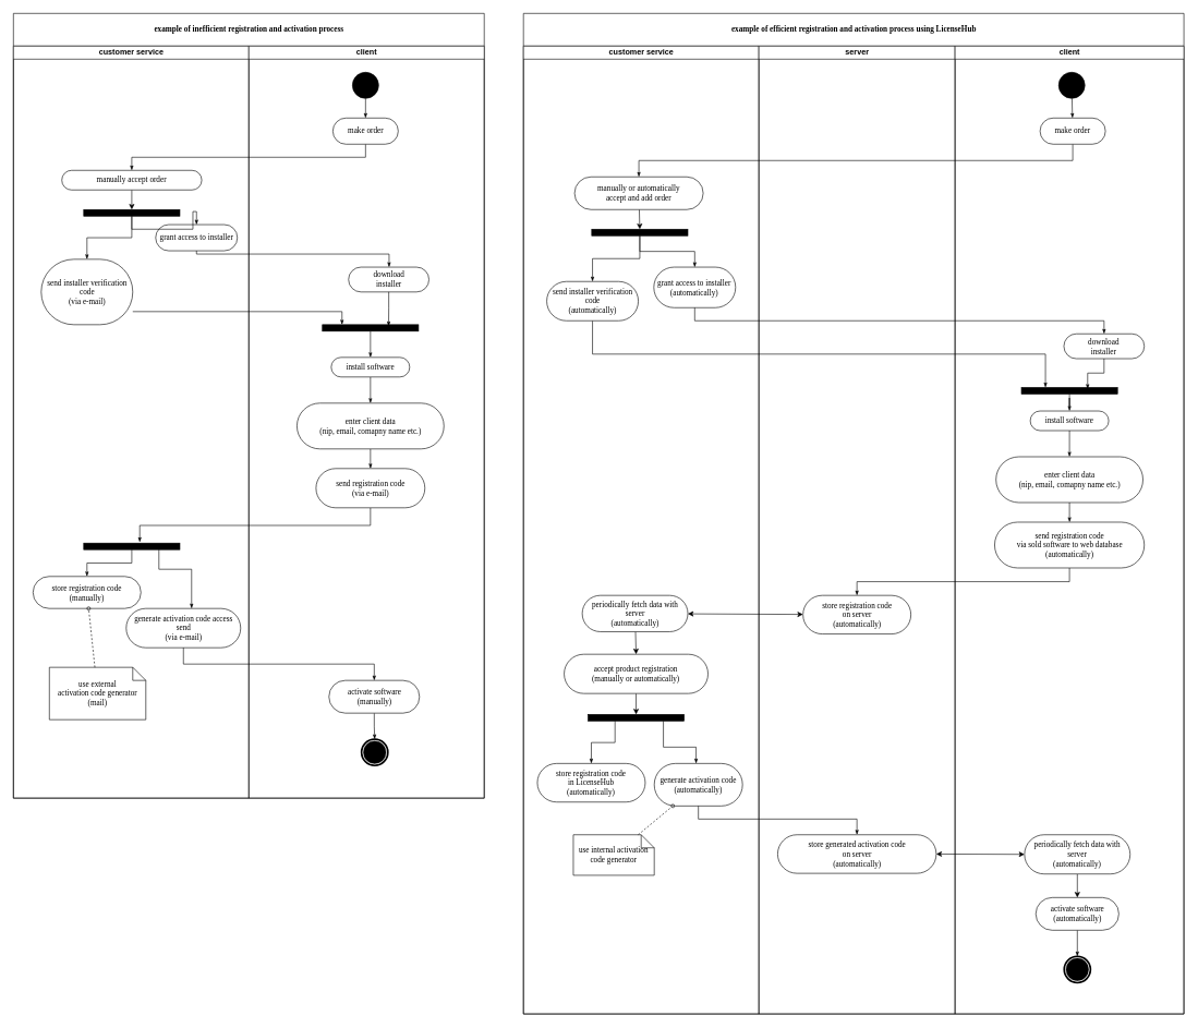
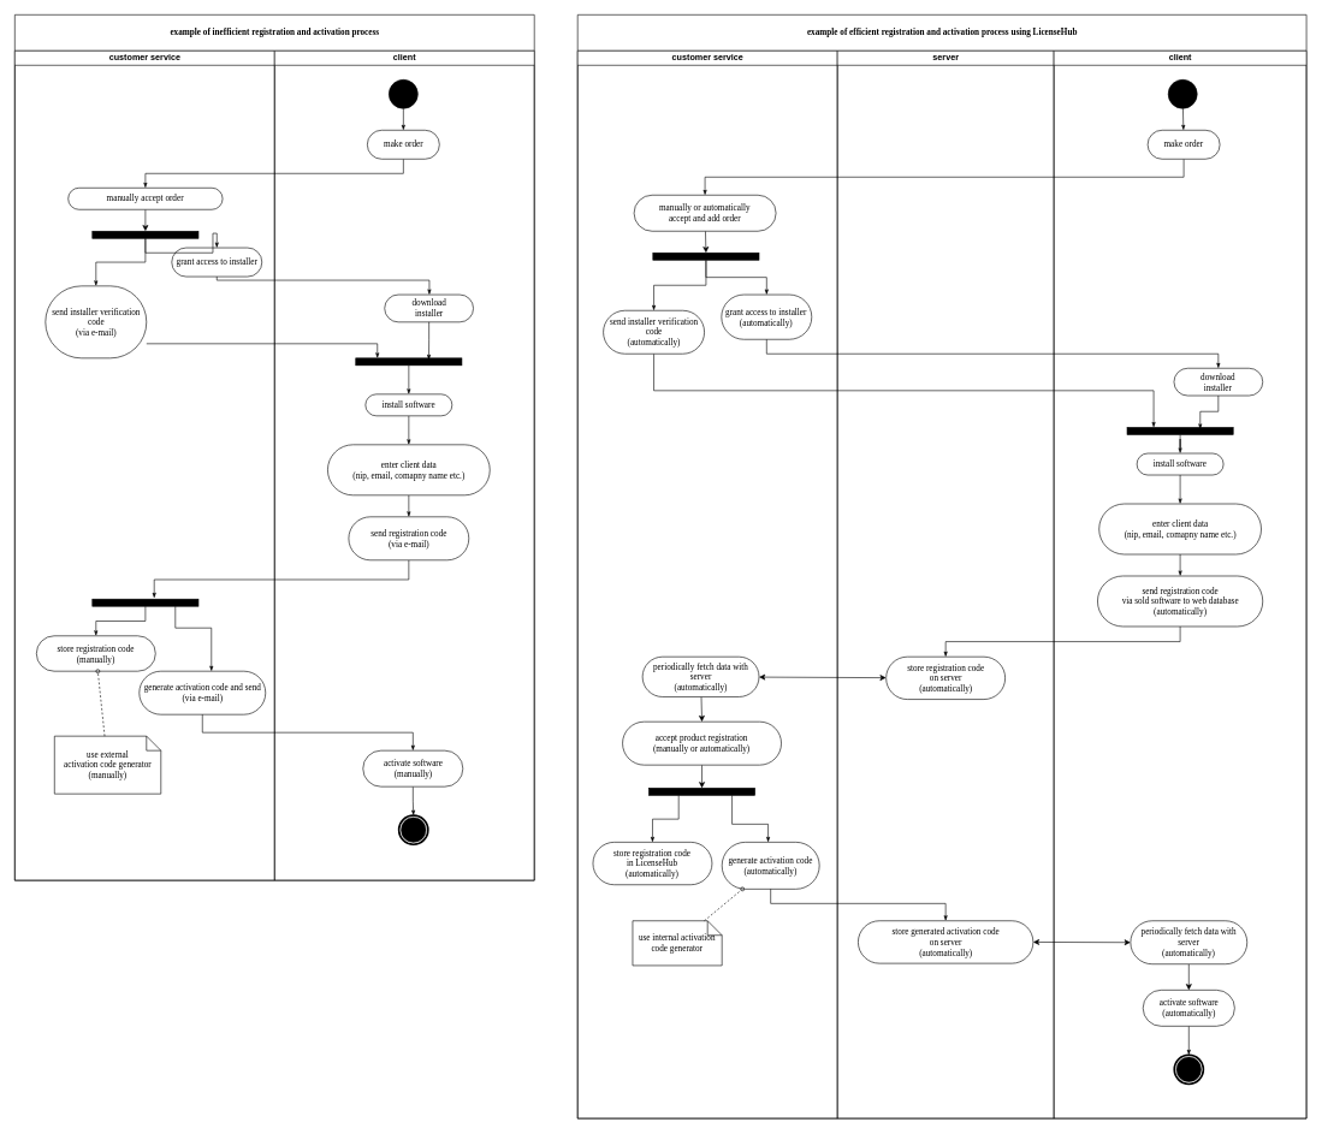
- <mxCell id="6" value="generate activation code access send&lt;br&gt;(via e-mail)" style="rounded=1;whiteSpace=wrap;html=1;shadow=0;comic=0;labelBackgroundColor=none;strokeWidth=1;fontFamily=Verdana;fontSize=12;align=center;arcSize=50;strokeColor=#000000;" parent="4" vertex="1"><mxGeometry x="172.5" y="860" width="175" height="60" as="geometry" /></mxCell>
+ <mxCell id="6" value="generate activation code and send&lt;br&gt;(via e-mail)" style="rounded=1;whiteSpace=wrap;html=1;shadow=0;comic=0;labelBackgroundColor=none;strokeWidth=1;fontFamily=Verdana;fontSize=12;align=center;arcSize=50;strokeColor=#000000;" parent="4" vertex="1"><mxGeometry x="172.5" y="860" width="175" height="60" as="geometry" /></mxCell>
- <mxCell id="7" value="use external&lt;br&gt;activation code generator&lt;br&gt;(mail)" style="shape=note;whiteSpace=wrap;html=1;rounded=0;shadow=0;comic=0;labelBackgroundColor=none;strokeWidth=1;fontFamily=Verdana;fontSize=12;align=center;size=20;strokeColor=#000000;" parent="4" vertex="1"><mxGeometry x="55" y="950" width="147.5" height="80" as="geometry" /></mxCell>
+ <mxCell id="7" value="use external&lt;br&gt;activation code generator&lt;br&gt;(manually)" style="shape=note;whiteSpace=wrap;html=1;rounded=0;shadow=0;comic=0;labelBackgroundColor=none;strokeWidth=1;fontFamily=Verdana;fontSize=12;align=center;size=20;strokeColor=#000000;" parent="4" vertex="1"><mxGeometry x="55" y="950" width="147.5" height="80" as="geometry" /></mxCell>
